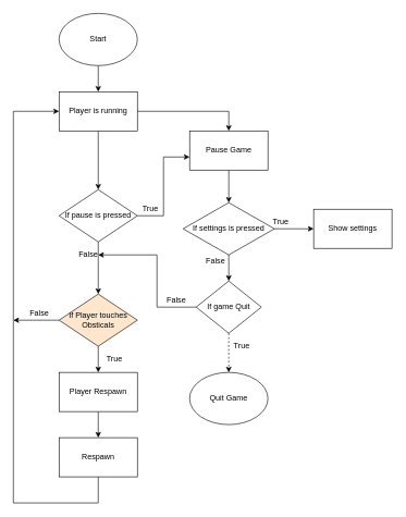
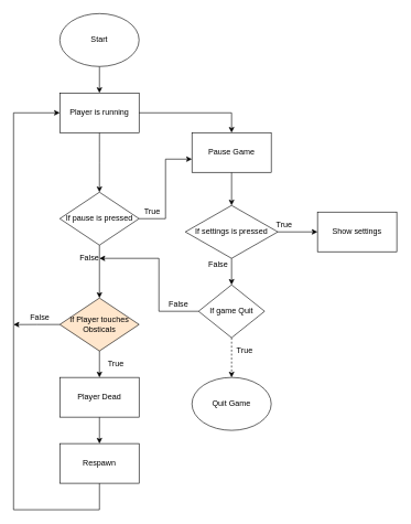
- <mxCell id="16" value="Player Respawn" style="whiteSpace=wrap;html=1;" vertex="1" parent="1"><mxGeometry x="90" y="570" width="120" height="60" as="geometry" /></mxCell>
+ <mxCell id="16" value="Player Dead" style="whiteSpace=wrap;html=1;" vertex="1" parent="1"><mxGeometry x="90" y="570" width="120" height="60" as="geometry" /></mxCell>
